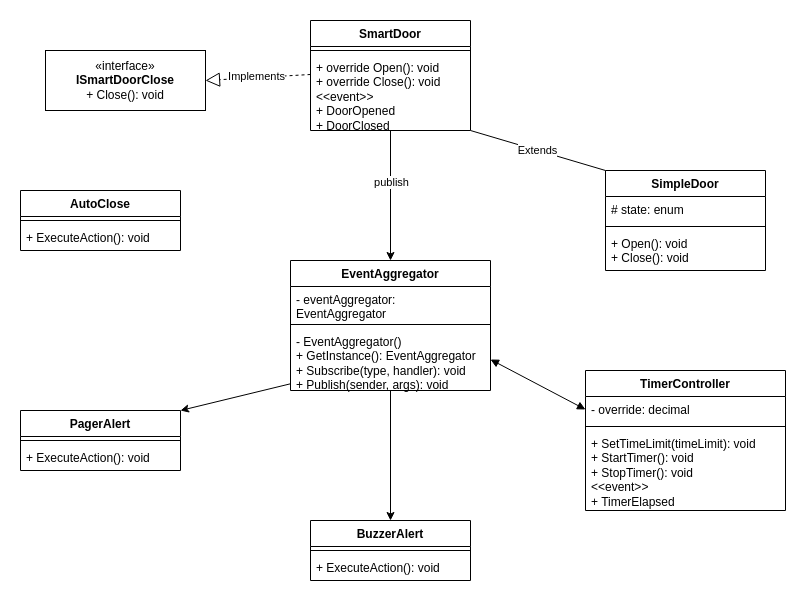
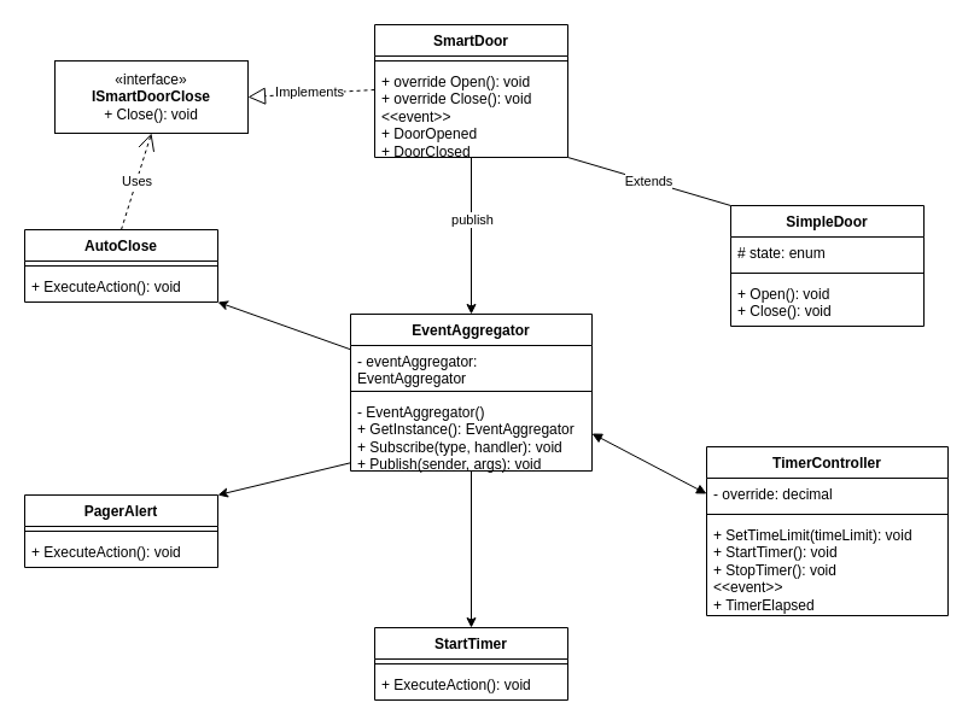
+ <mxCell id="32" value="Uses" style="endArrow=open;endSize=12;dashed=1;html=1;rounded=0;exitX=0.5;exitY=0;exitDx=0;exitDy=0;entryX=0.5;entryY=1;entryDx=0;entryDy=0;" edge="1" parent="1" source="21" target="31"><mxGeometry width="160" relative="1" as="geometry"><mxPoint x="285" y="320" as="sourcePoint" /><mxPoint x="445" y="320" as="targetPoint" /></mxGeometry></mxCell>
+ <mxCell id="26" style="rounded=0;orthogonalLoop=1;jettySize=auto;html=1;entryX=1;entryY=1;entryDx=0;entryDy=0;" edge="1" parent="1" source="27" target="21"><mxGeometry relative="1" as="geometry" /></mxCell>
- <mxCell id="15" value="BuzzerAlert" style="swimlane;fontStyle=1;align=center;verticalAlign=top;childLayout=stackLayout;horizontal=1;startSize=26;horizontalStack=0;resizeParent=1;resizeParentMax=0;resizeLast=0;collapsible=1;marginBottom=0;whiteSpace=wrap;html=1;" vertex="1" parent="1"><mxGeometry x="310" y="520" width="160" height="60" as="geometry" /></mxCell>
+ <mxCell id="15" value="StartTimer" style="swimlane;fontStyle=1;align=center;verticalAlign=top;childLayout=stackLayout;horizontal=1;startSize=26;horizontalStack=0;resizeParent=1;resizeParentMax=0;resizeLast=0;collapsible=1;marginBottom=0;whiteSpace=wrap;html=1;" vertex="1" parent="1"><mxGeometry x="310" y="520" width="160" height="60" as="geometry" /></mxCell>
